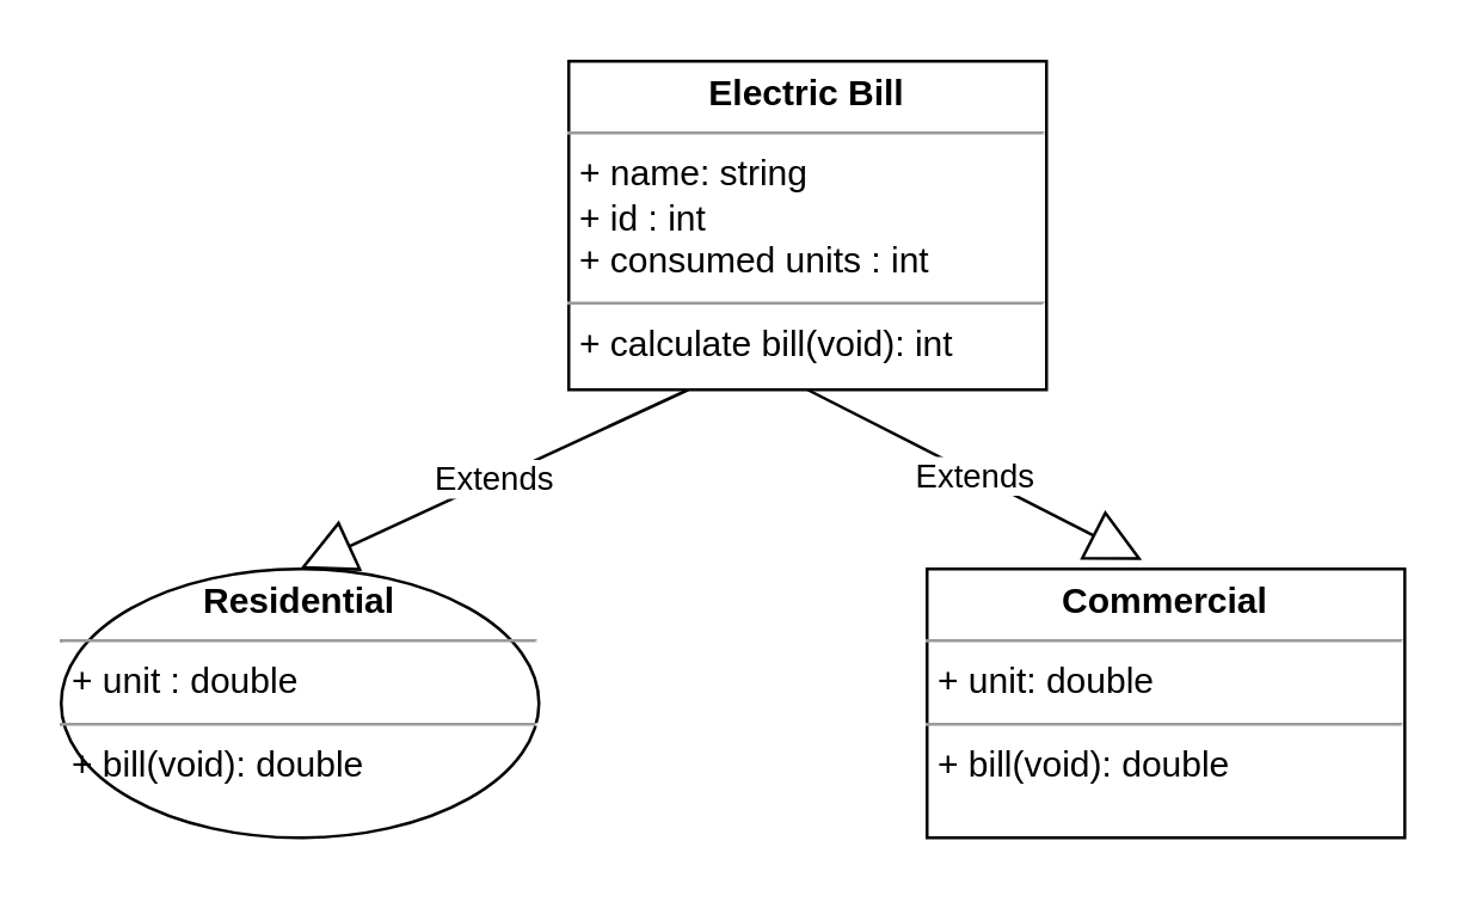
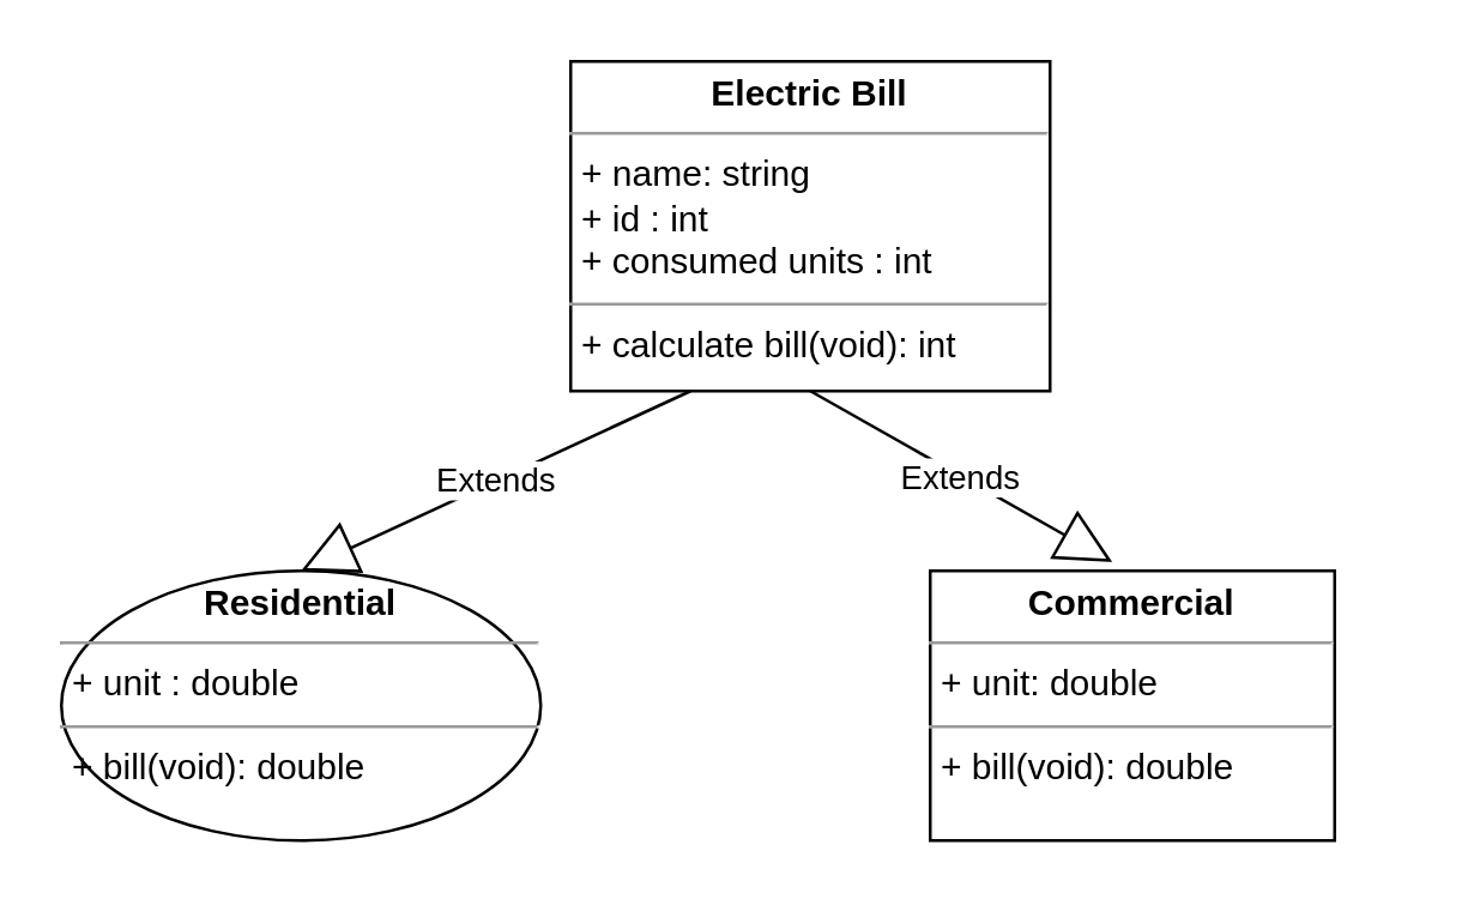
- <mxCell id="5" value="&lt;p style=&quot;margin:0px;margin-top:4px;text-align:center;&quot;&gt;&lt;b&gt;Commercial&lt;/b&gt;&lt;/p&gt;&lt;hr size=&quot;1&quot;&gt;&lt;p style=&quot;margin:0px;margin-left:4px;&quot;&gt;+ unit: double&lt;/p&gt;&lt;hr size=&quot;1&quot;&gt;&lt;p style=&quot;margin:0px;margin-left:4px;&quot;&gt;+ bill(void): double&lt;/p&gt;" style="verticalAlign=top;align=left;overflow=fill;fontSize=12;fontFamily=Helvetica;html=1;" vertex="1" parent="1"><mxGeometry x="310" y="190" width="160" height="90" as="geometry" /></mxCell>
+ <mxCell id="5" value="&lt;p style=&quot;margin:0px;margin-top:4px;text-align:center;&quot;&gt;&lt;b&gt;Commercial&lt;/b&gt;&lt;/p&gt;&lt;hr size=&quot;1&quot;&gt;&lt;p style=&quot;margin:0px;margin-left:4px;&quot;&gt;+ unit: double&lt;/p&gt;&lt;hr size=&quot;1&quot;&gt;&lt;p style=&quot;margin:0px;margin-left:4px;&quot;&gt;+ bill(void): double&lt;/p&gt;" style="verticalAlign=top;align=left;overflow=fill;fontSize=12;fontFamily=Helvetica;html=1;" vertex="1" parent="1"><mxGeometry x="310" y="190" width="135" height="90" as="geometry" /></mxCell>
